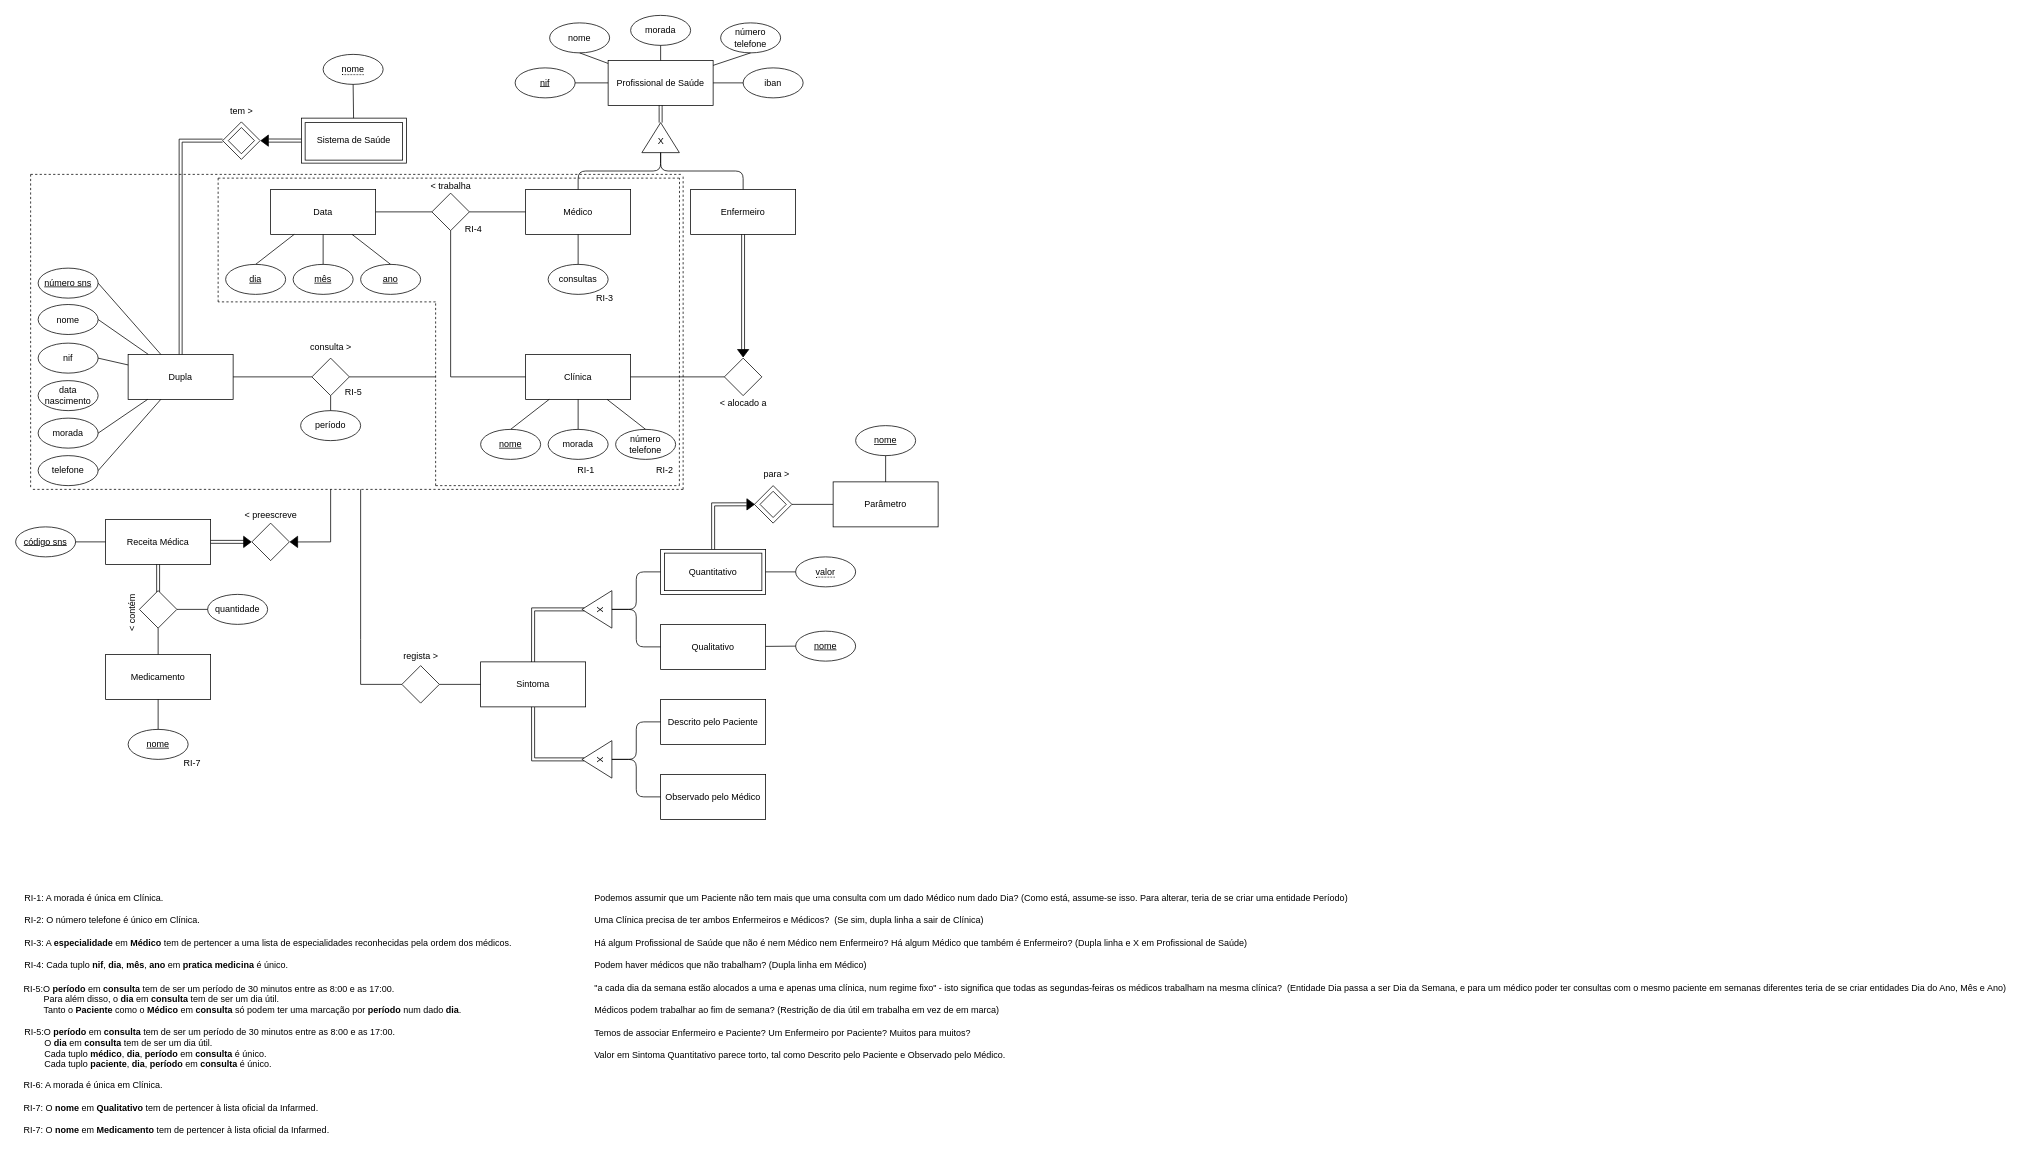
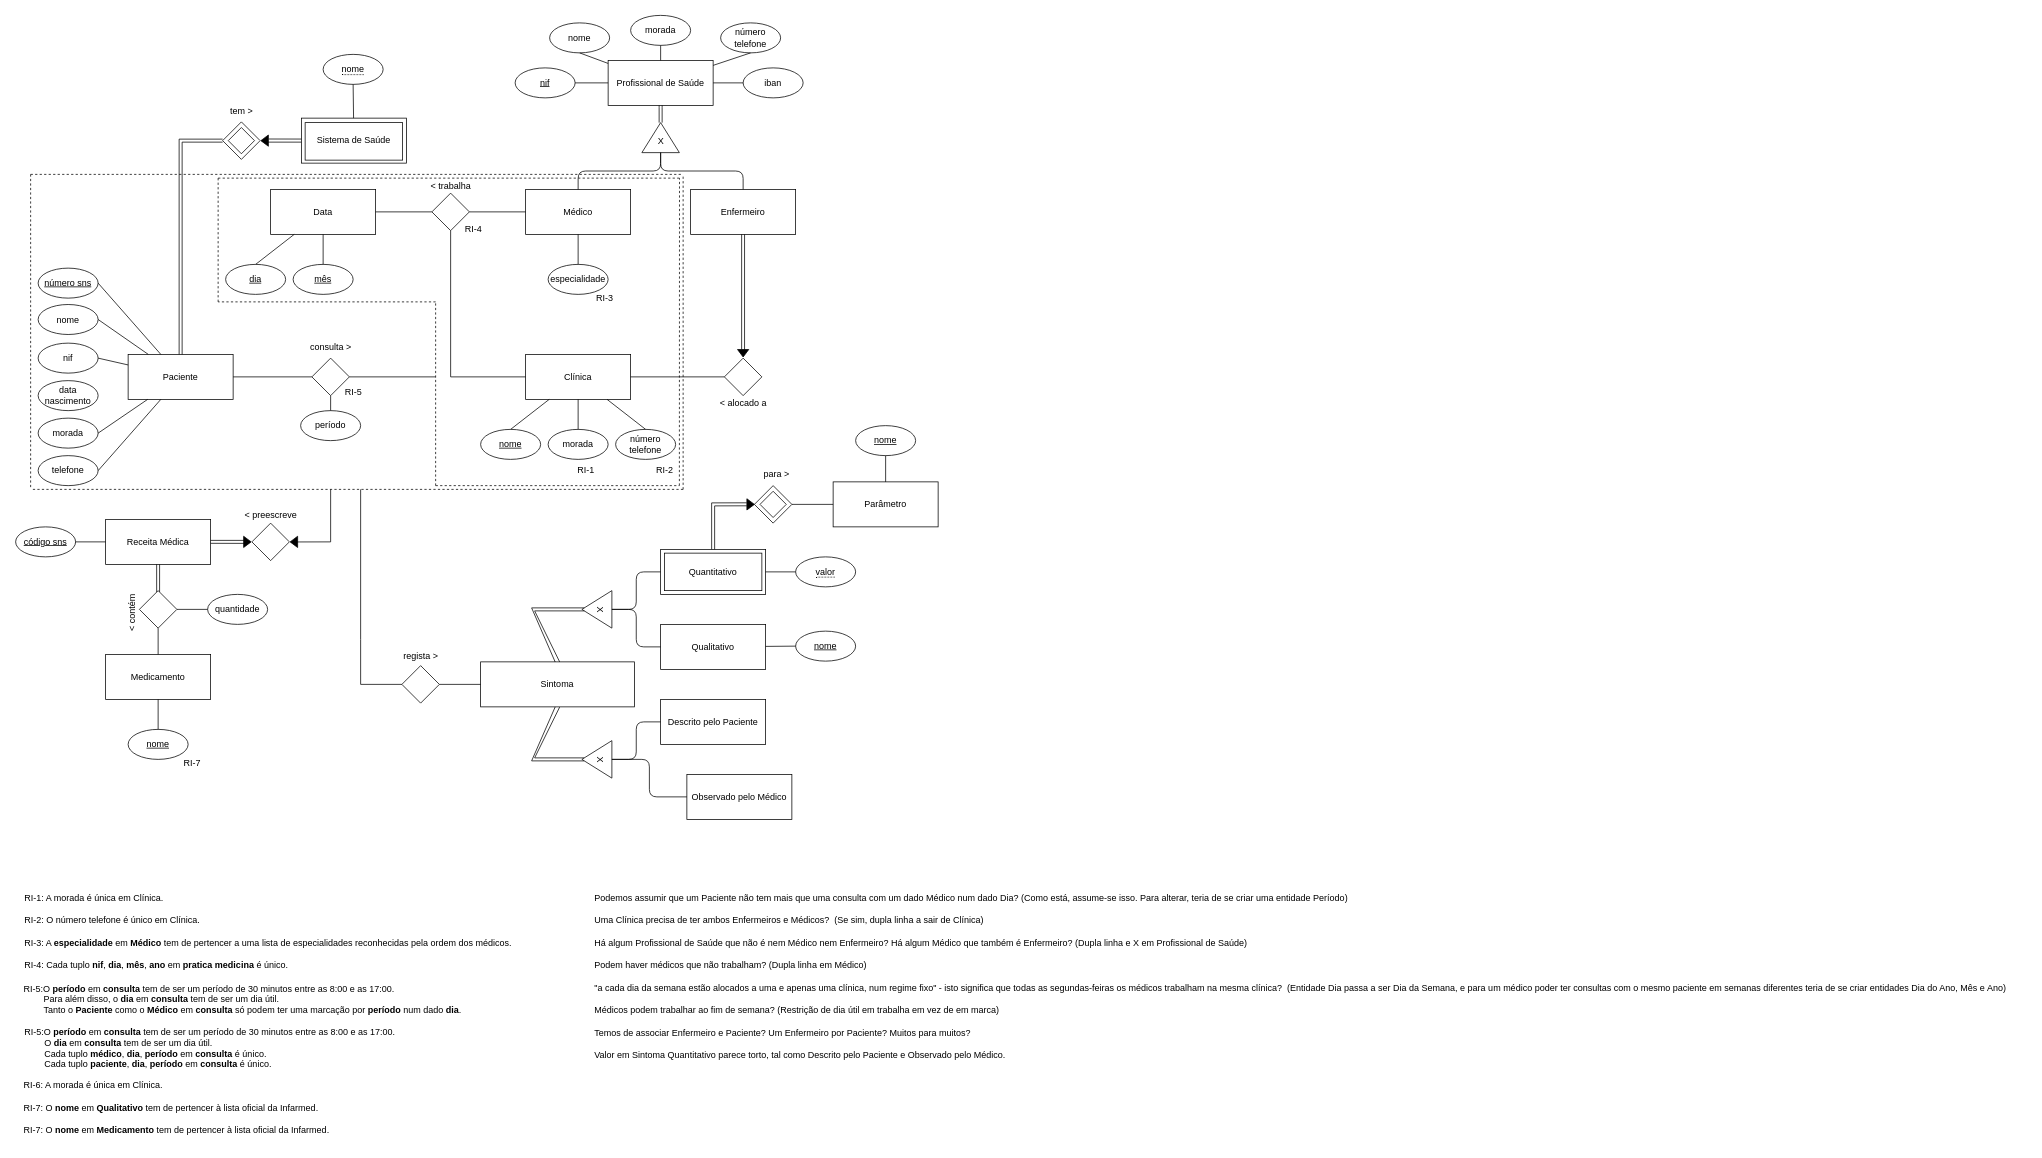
- <mxCell id="56" style="edgeStyle=none;rounded=0;orthogonalLoop=1;jettySize=auto;html=1;exitX=0.5;exitY=0;exitDx=0;exitDy=0;strokeColor=default;align=center;verticalAlign=middle;fontFamily=Helvetica;fontSize=11;fontColor=default;labelBackgroundColor=default;endArrow=none;endFill=0;" edge="1" parent="1" source="57" target="25"><mxGeometry relative="1" as="geometry" /></mxCell>
- <mxCell id="57" value="&lt;u&gt;ano&lt;/u&gt;" style="ellipse;whiteSpace=wrap;html=1;align=center;fillColor=none;" vertex="1" parent="1"><mxGeometry x="480" y="352" width="80" height="40" as="geometry" /></mxCell>
- <mxCell id="22" value="consultas" style="ellipse;whiteSpace=wrap;html=1;align=center;fillColor=none;" vertex="1" parent="1"><mxGeometry x="730" y="352" width="80" height="40" as="geometry" /></mxCell>
+ <mxCell id="22" value="especialidade" style="ellipse;whiteSpace=wrap;html=1;align=center;fillColor=none;" vertex="1" parent="1"><mxGeometry x="730" y="352" width="80" height="40" as="geometry" /></mxCell>
- <mxCell id="69" value="Dupla" style="whiteSpace=wrap;html=1;align=center;fillColor=none;" vertex="1" parent="1"><mxGeometry x="170" y="472" width="140" height="60" as="geometry" /></mxCell>
+ <mxCell id="69" value="Paciente" style="whiteSpace=wrap;html=1;align=center;fillColor=none;" vertex="1" parent="1"><mxGeometry x="170" y="472" width="140" height="60" as="geometry" /></mxCell>
- <mxCell id="100" value="Sintoma" style="whiteSpace=wrap;html=1;align=center;fillColor=none;" vertex="1" parent="1"><mxGeometry x="640" y="882" width="140" height="60" as="geometry" /></mxCell>
+ <mxCell id="100" value="Sintoma" style="whiteSpace=wrap;html=1;align=center;fillColor=none;" vertex="1" parent="1"><mxGeometry x="640" y="882" width="205" height="60" as="geometry" /></mxCell>
- <mxCell id="109" value="Observado pelo Médico" style="whiteSpace=wrap;html=1;align=center;fillColor=none;" vertex="1" parent="1"><mxGeometry x="880" y="1032" width="140" height="60" as="geometry" /></mxCell>
+ <mxCell id="109" value="Observado pelo Médico" style="whiteSpace=wrap;html=1;align=center;fillColor=none;" vertex="1" parent="1"><mxGeometry x="915" y="1032" width="140" height="60" as="geometry" /></mxCell>
